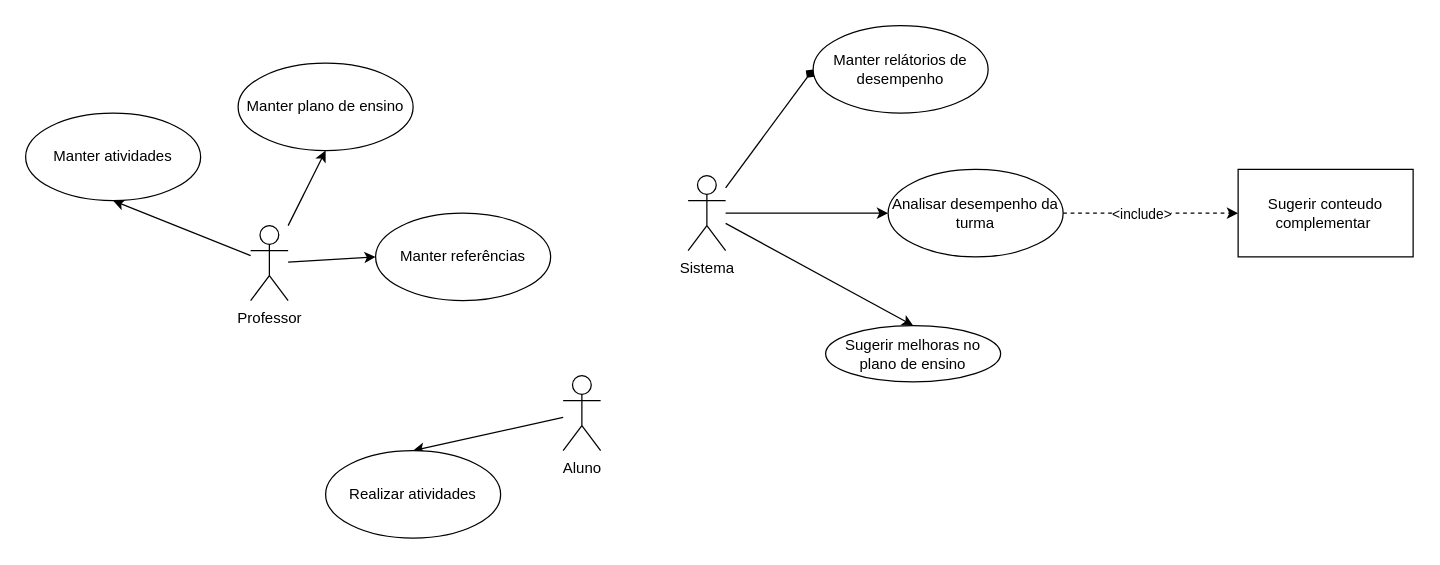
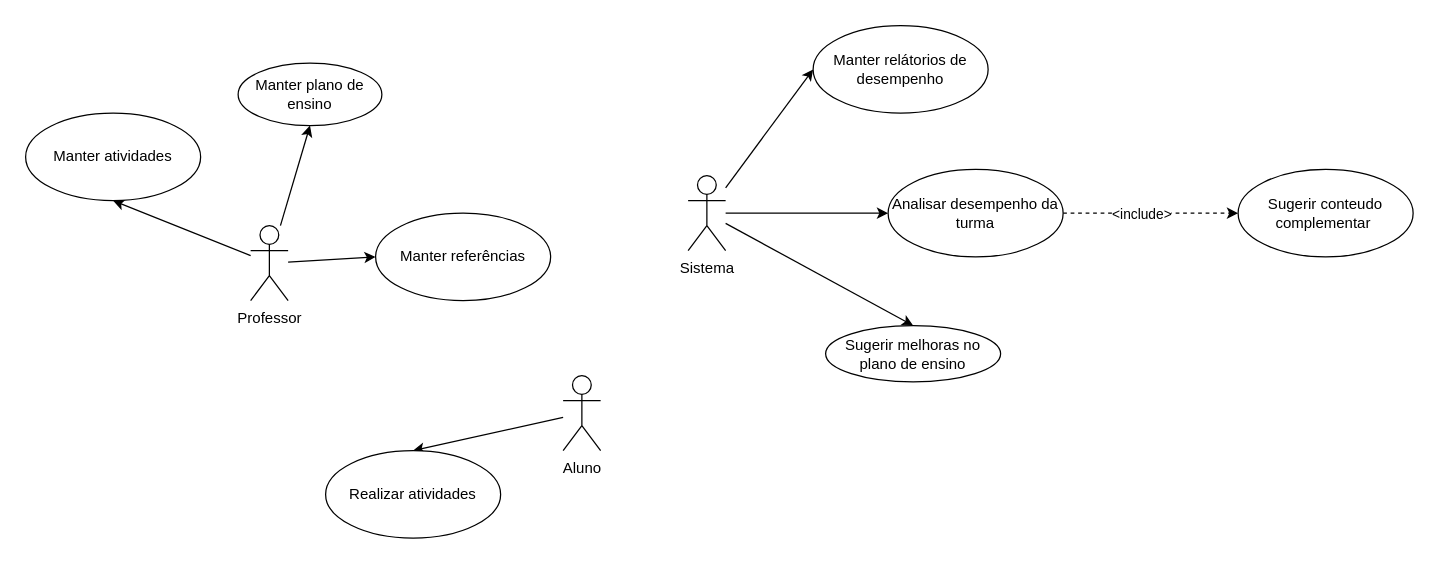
- <mxCell id="9" style="edgeStyle=none;html=1;entryX=0;entryY=0.5;entryDx=0;entryDy=0;endArrow=diamond;" edge="1" parent="1" source="12" target="13"><mxGeometry relative="1" as="geometry" /></mxCell>
+ <mxCell id="9" style="edgeStyle=none;html=1;entryX=0;entryY=0.5;entryDx=0;entryDy=0;" edge="1" parent="1" source="12" target="13"><mxGeometry relative="1" as="geometry" /></mxCell>
- <mxCell id="7" value="Manter plano de ensino" style="ellipse;whiteSpace=wrap;html=1;" vertex="1" parent="1"><mxGeometry x="190" y="50" width="140" height="70" as="geometry" /></mxCell>
+ <mxCell id="7" value="Manter plano de ensino" style="ellipse;whiteSpace=wrap;html=1;" vertex="1" parent="1"><mxGeometry x="190" y="50" width="115" height="50" as="geometry" /></mxCell>
- <mxCell id="18" value="Sugerir conteudo complementar&amp;nbsp;" style="whiteSpace=wrap;html=1;rounded=0;" vertex="1" parent="1"><mxGeometry x="990" y="135" width="140" height="70" as="geometry" /></mxCell>
+ <mxCell id="18" value="Sugerir conteudo complementar&amp;nbsp;" style="ellipse;whiteSpace=wrap;html=1;" vertex="1" parent="1"><mxGeometry x="990" y="135" width="140" height="70" as="geometry" /></mxCell>
